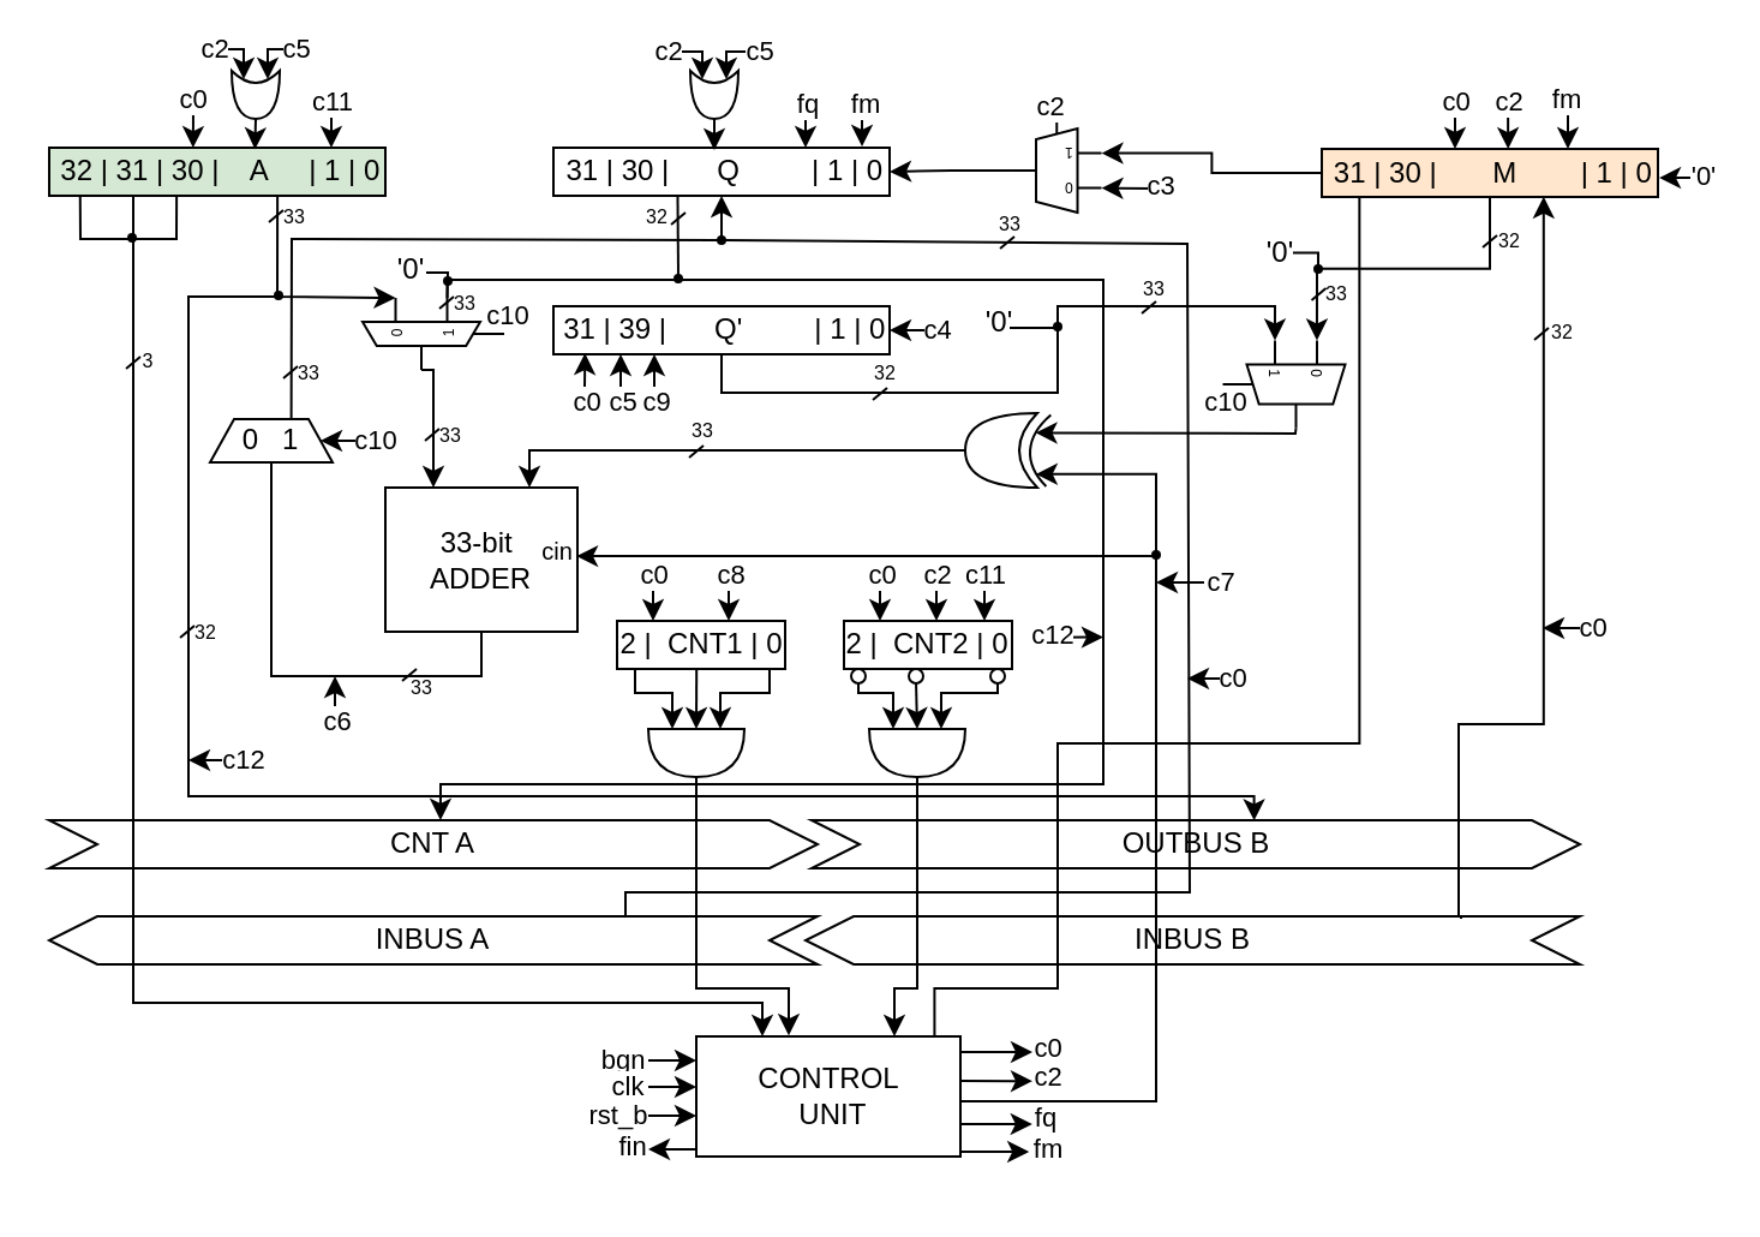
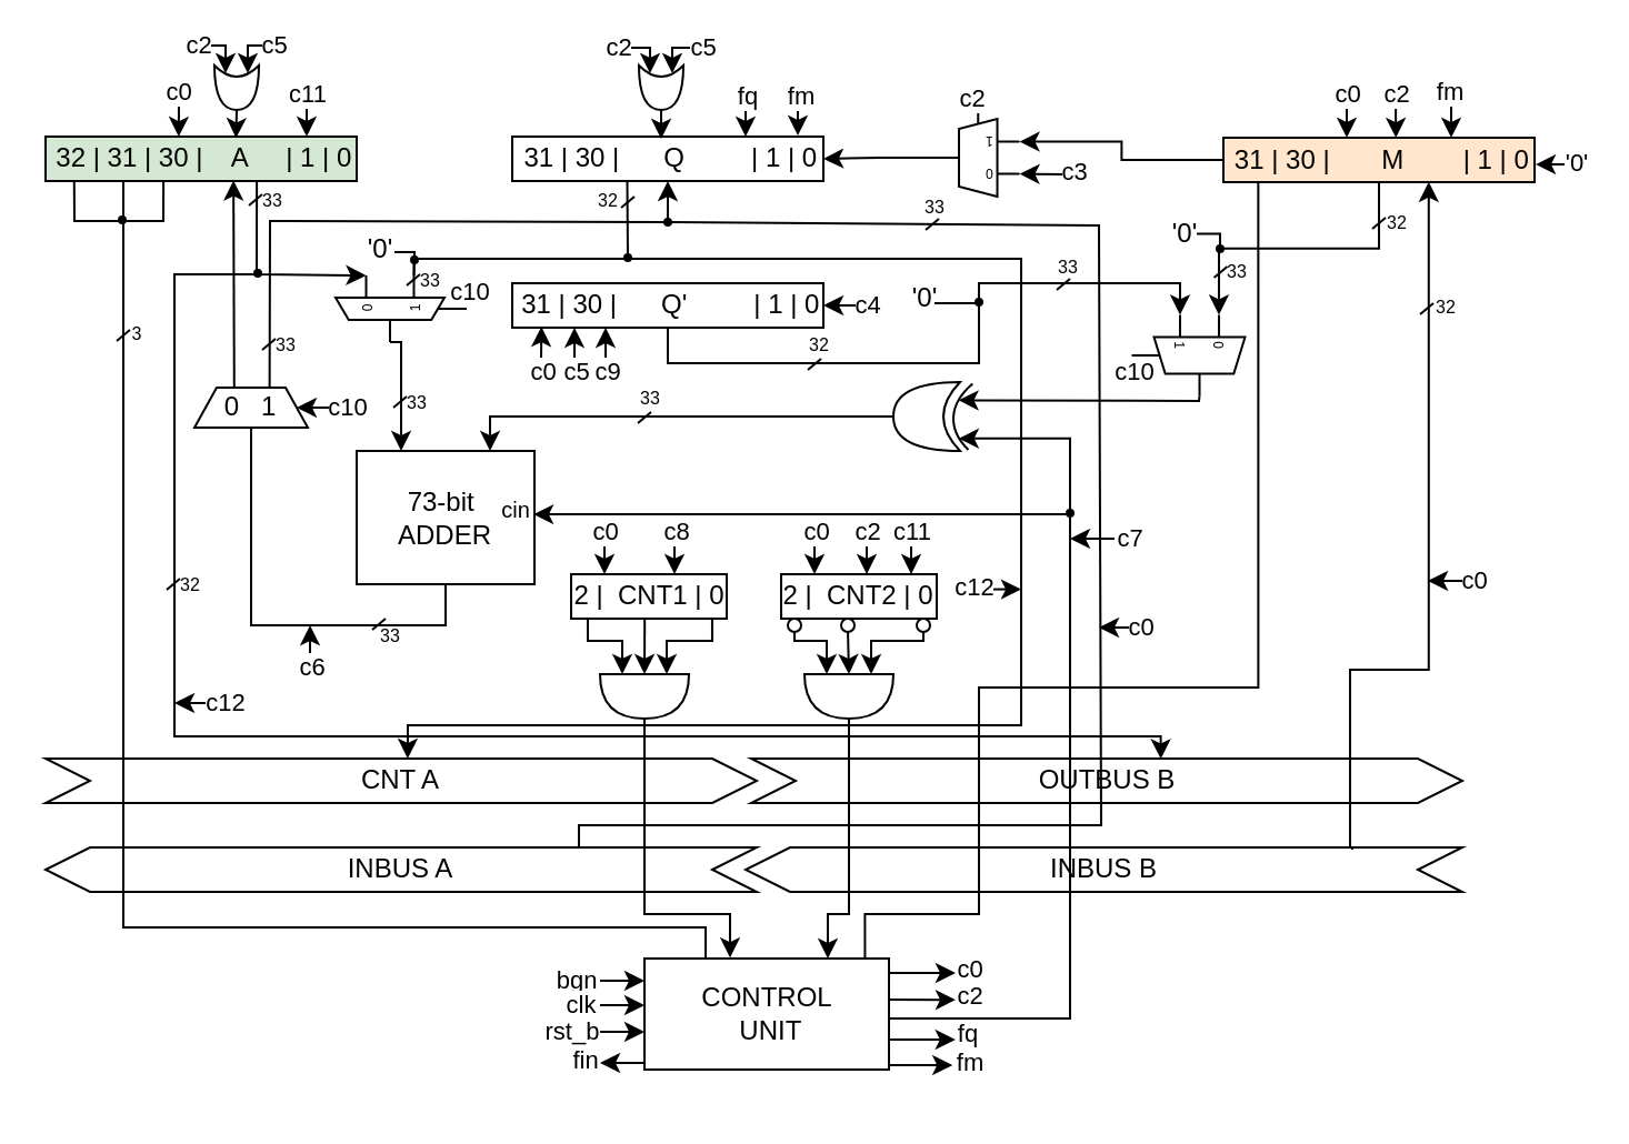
+ <mxCell id="162" value="" style="endArrow=classic;html=1;rounded=0;entryX=0.604;entryY=0.989;entryDx=0;entryDy=0;entryPerimeter=0;exitX=0.351;exitY=0.011;exitDx=0;exitDy=0;exitPerimeter=0;" edge="1" parent="1" source="155" target="9"><mxGeometry width="50" height="50" relative="1" as="geometry"><mxPoint x="57" y="163" as="sourcePoint" /><mxPoint x="107" y="113" as="targetPoint" /></mxGeometry></mxCell>
- <mxCell id="72" value="&amp;nbsp;31 | 39 |&amp;nbsp; &amp;nbsp;&amp;nbsp;&amp;nbsp; Q'&amp;nbsp; &amp;nbsp; &amp;nbsp; &amp;nbsp; &amp;nbsp;| 1 | 0" style="rounded=0;whiteSpace=wrap;html=1;" parent="1" vertex="1"><mxGeometry x="230" y="127" width="140" height="20" as="geometry" /></mxCell>
+ <mxCell id="72" value="&amp;nbsp;31 | 30 |&amp;nbsp; &amp;nbsp;&amp;nbsp;&amp;nbsp; Q'&amp;nbsp; &amp;nbsp; &amp;nbsp; &amp;nbsp; &amp;nbsp;| 1 | 0" style="rounded=0;whiteSpace=wrap;html=1;" parent="1" vertex="1"><mxGeometry x="230" y="127" width="140" height="20" as="geometry" /></mxCell>
- <mxCell id="15" value="&lt;div&gt;33-bit&amp;nbsp;&lt;/div&gt;&lt;div&gt;ADDER&lt;/div&gt;" style="rounded=0;whiteSpace=wrap;html=1;" parent="1" vertex="1"><mxGeometry x="160" y="202.5" width="80" height="60" as="geometry" /></mxCell>
+ <mxCell id="15" value="&lt;div&gt;73-bit&amp;nbsp;&lt;/div&gt;&lt;div&gt;ADDER&lt;/div&gt;" style="rounded=0;whiteSpace=wrap;html=1;" parent="1" vertex="1"><mxGeometry x="160" y="202.5" width="80" height="60" as="geometry" /></mxCell>
- <mxCell id="7" style="edgeStyle=orthogonalEdgeStyle;rounded=0;orthogonalLoop=1;jettySize=auto;html=1;exitX=0.25;exitY=1;exitDx=0;exitDy=0;entryX=0.25;entryY=0;entryDx=0;entryDy=0;" parent="1" source="9" target="34" edge="1"><mxGeometry relative="1" as="geometry"><Array as="points"><mxPoint x="55" y="417" /><mxPoint x="317" y="417" /></Array></mxGeometry></mxCell>
+ <mxCell id="7" style="edgeStyle=orthogonalEdgeStyle;rounded=0;orthogonalLoop=1;jettySize=auto;html=1;exitX=0.25;exitY=1;exitDx=0;exitDy=0;entryX=0.25;entryY=0;entryDx=0;entryDy=0;endArrow=none;" parent="1" source="9" target="34" edge="1"><mxGeometry relative="1" as="geometry"><Array as="points"><mxPoint x="55" y="417" /><mxPoint x="317" y="417" /></Array></mxGeometry></mxCell>
